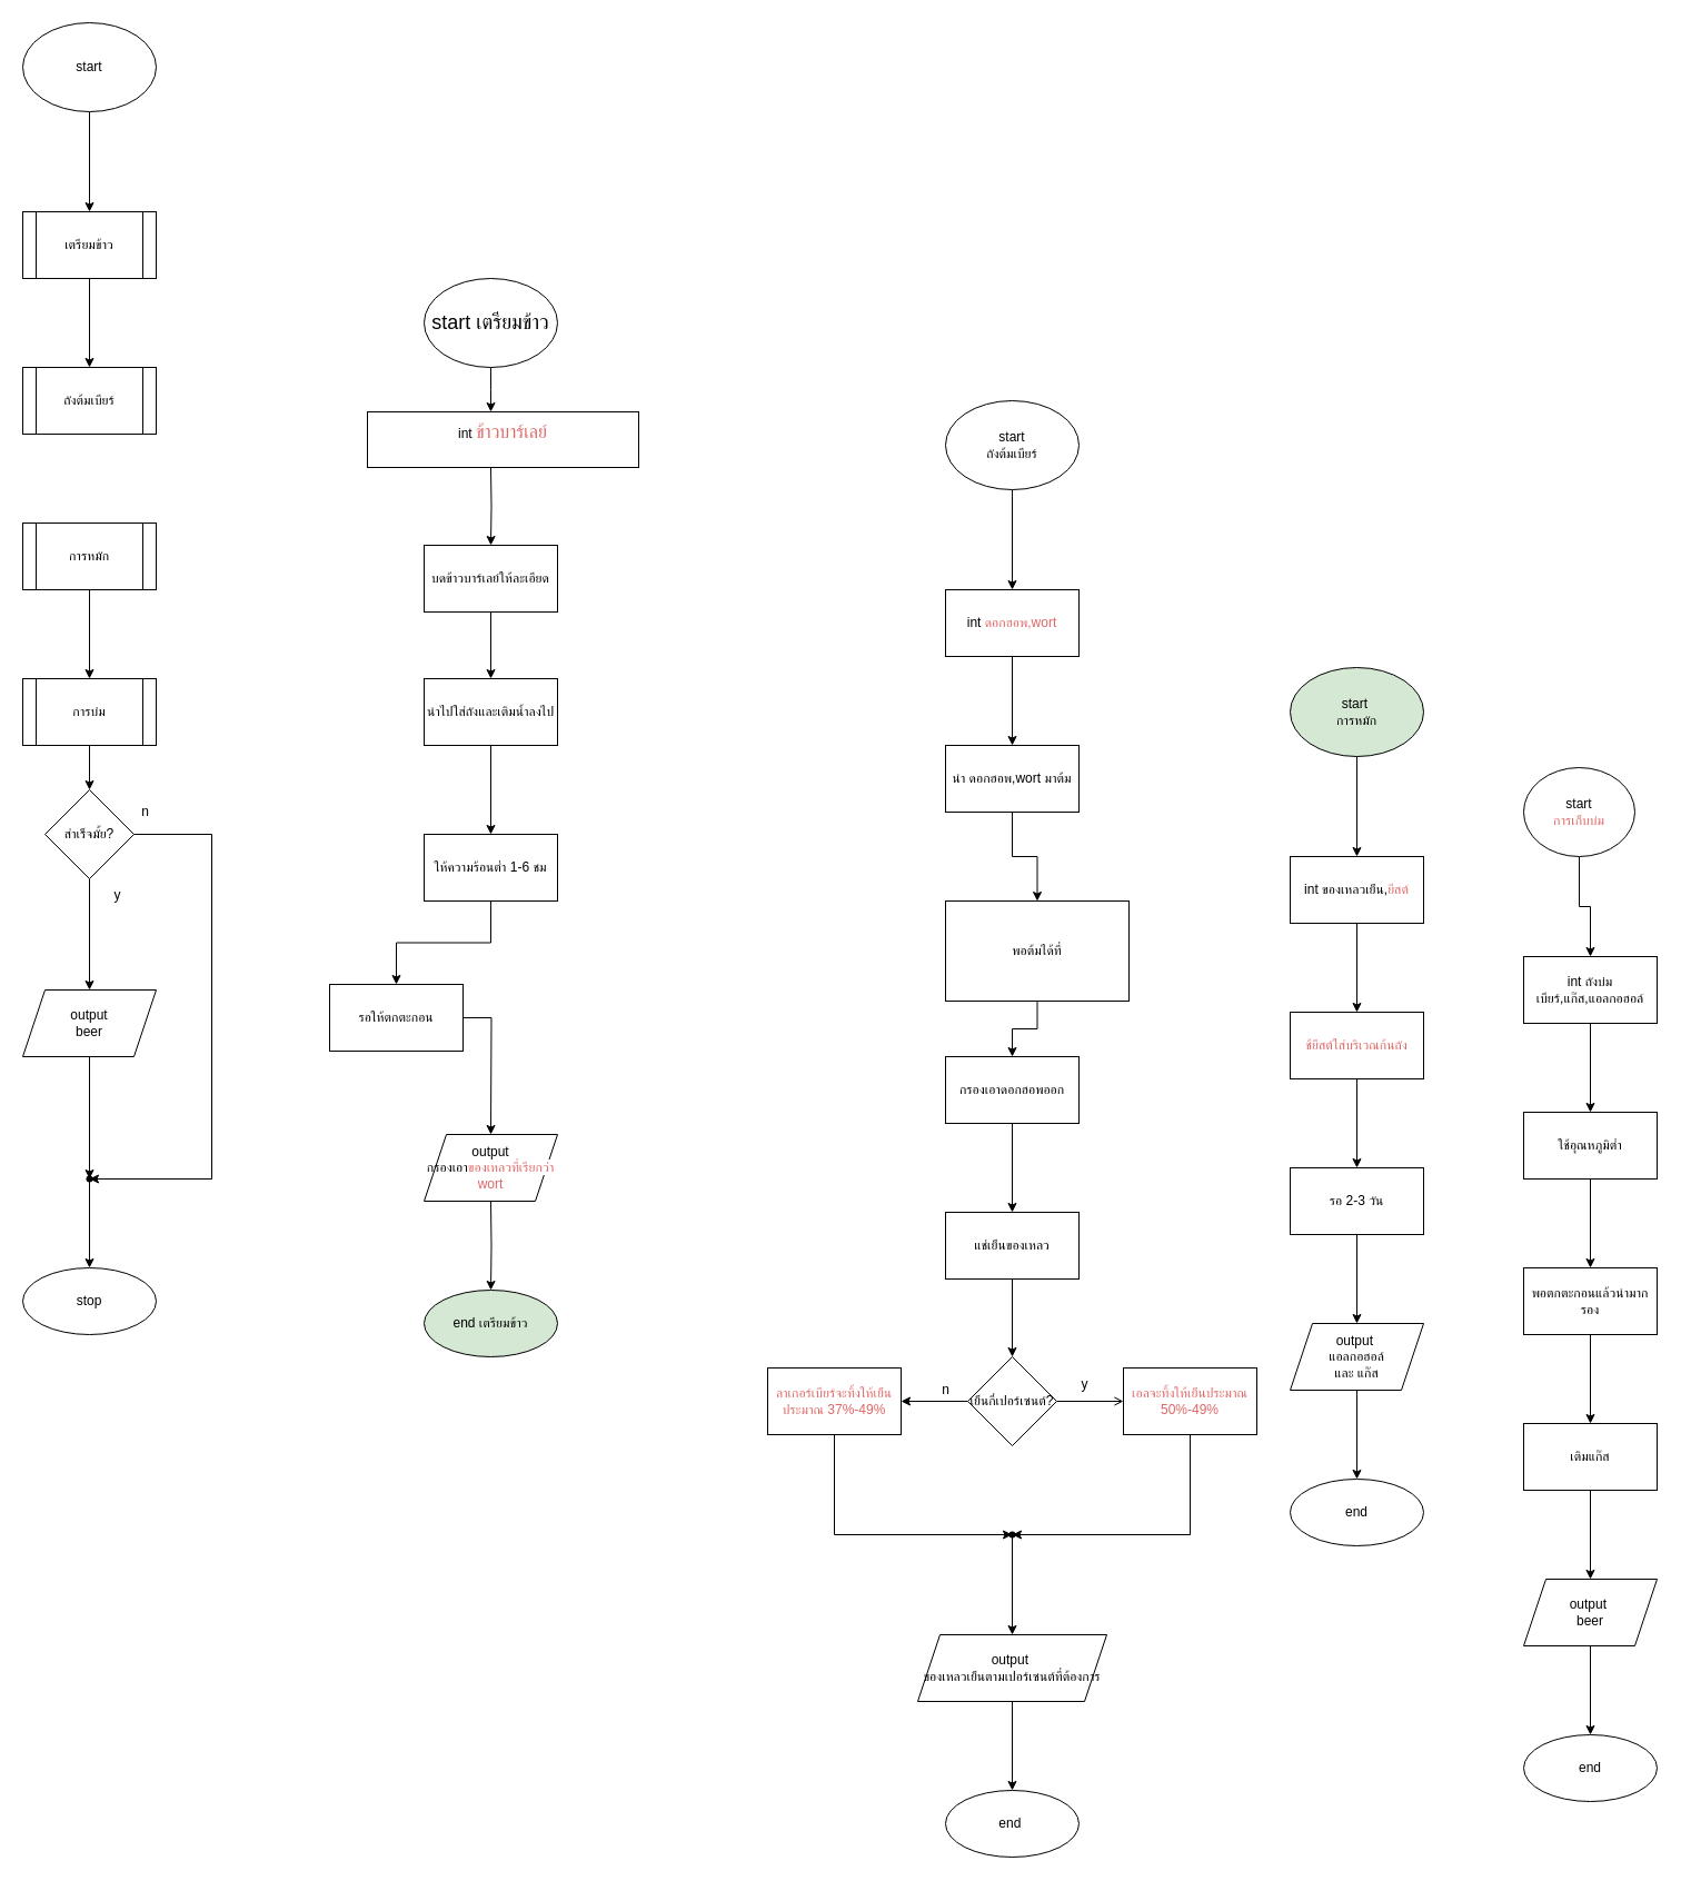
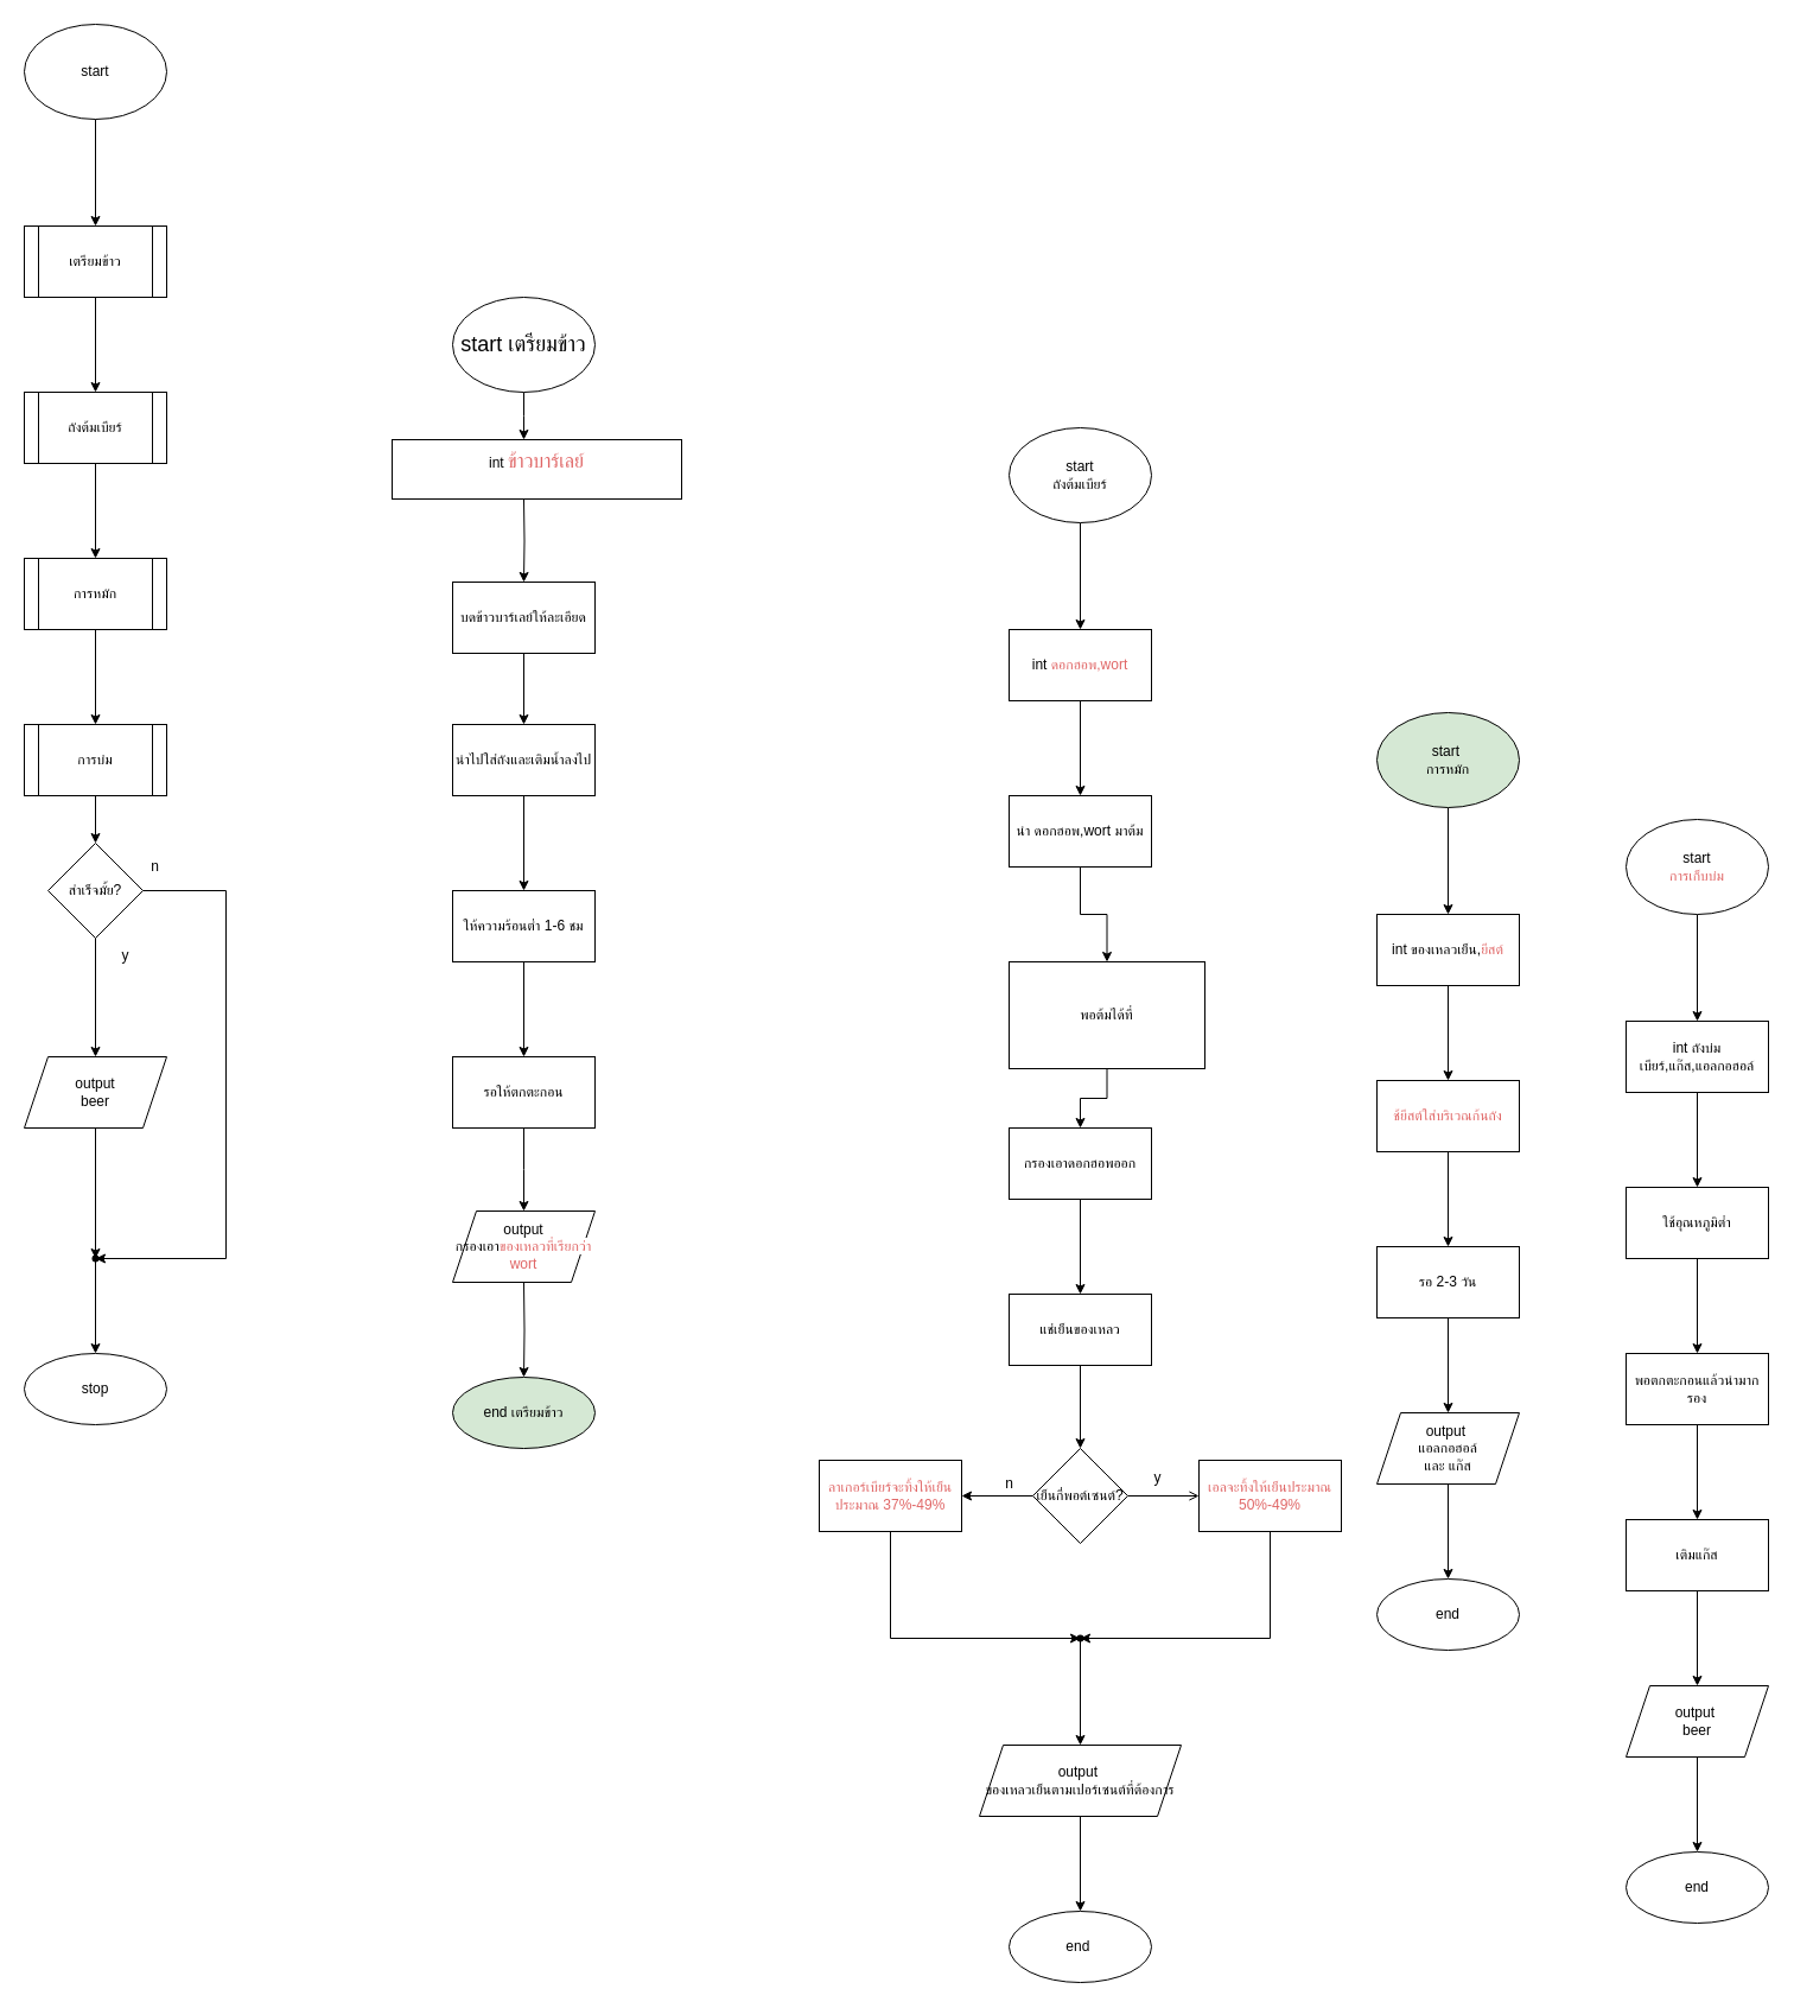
+ <mxCell id="21" value="" style="edgeStyle=orthogonalEdgeStyle;rounded=0;orthogonalLoop=1;jettySize=auto;html=1;fontSize=12;" edge="1" parent="1" source="22" target="24"><mxGeometry relative="1" as="geometry" /></mxCell>
- <mxCell id="66" value="&lt;font style=&quot;font-size: 12px;&quot;&gt;start&lt;br&gt;&lt;span style=&quot;color: rgb(224, 102, 102); font-family: arial, sans-serif; text-align: left; background-color: rgb(255, 255, 255);&quot;&gt;การเก็บบ่ม&lt;/span&gt;&lt;/font&gt;" style="ellipse;whiteSpace=wrap;html=1;fontSize=12;" vertex="1" parent="1"><mxGeometry x="1370" y="690" width="100" height="80" as="geometry" /></mxCell>
+ <mxCell id="66" value="&lt;font style=&quot;font-size: 12px;&quot;&gt;start&lt;br&gt;&lt;span style=&quot;color: rgb(224, 102, 102); font-family: arial, sans-serif; text-align: left; background-color: rgb(255, 255, 255);&quot;&gt;การเก็บบ่ม&lt;/span&gt;&lt;/font&gt;" style="ellipse;whiteSpace=wrap;html=1;fontSize=12;" vertex="1" parent="1"><mxGeometry x="1370" y="690" width="120" height="80" as="geometry" /></mxCell>
- <mxCell id="13" value="รอให้ตกตะกอน" style="whiteSpace=wrap;html=1;" vertex="1" parent="1"><mxGeometry x="296" y="885" width="120" height="60" as="geometry" /></mxCell>
+ <mxCell id="13" value="รอให้ตกตะกอน" style="whiteSpace=wrap;html=1;" vertex="1" parent="1"><mxGeometry x="381" y="890" width="120" height="60" as="geometry" /></mxCell>
- <mxCell id="44" value="เย็นกี่เปอร์เซนต์?" style="rhombus;whiteSpace=wrap;html=1;" vertex="1" parent="1"><mxGeometry x="870" y="1220" width="80" height="80" as="geometry" /></mxCell>
+ <mxCell id="44" value="เย็นกี่พอต์เซนต์?" style="rhombus;whiteSpace=wrap;html=1;" vertex="1" parent="1"><mxGeometry x="870" y="1220" width="80" height="80" as="geometry" /></mxCell>
